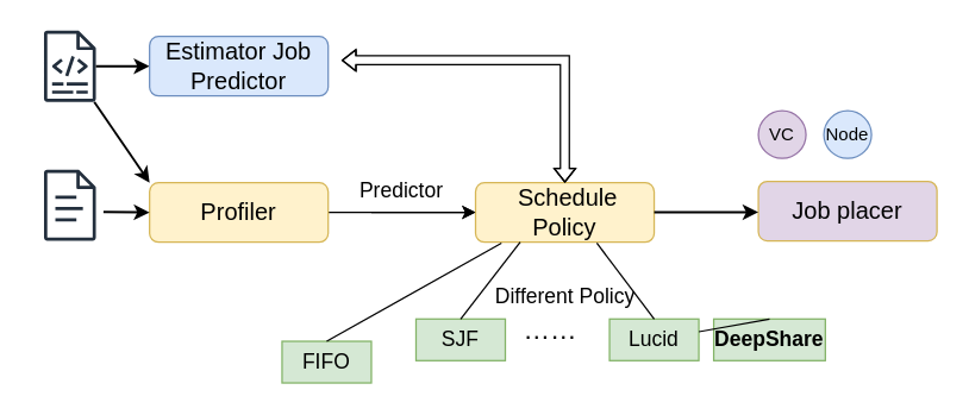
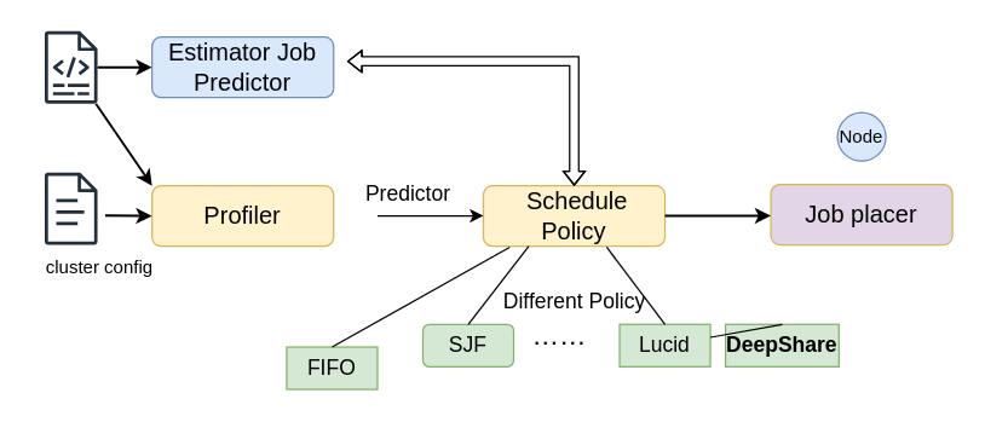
- <mxCell id="28" value="VC" style="ellipse;whiteSpace=wrap;html=1;aspect=fixed;fillColor=#e1d5e7;strokeColor=#9673a6;" parent="1" vertex="1"><mxGeometry x="509" y="74" width="32" height="32" as="geometry" /></mxCell>
- <mxCell id="8" value="" style="edgeStyle=orthogonalEdgeStyle;rounded=0;orthogonalLoop=1;jettySize=auto;html=1;fontFamily=Helvetica;fontSize=12;fontColor=default;" parent="1" source="9" target="11" edge="1"><mxGeometry relative="1" as="geometry" /></mxCell>
+ <mxCell id="4" value="cluster config" style="text;html=1;align=center;verticalAlign=middle;resizable=0;points=[];autosize=1;strokeColor=none;fillColor=none;fontFamily=Helvetica;fontSize=12;fontColor=default;" parent="1" vertex="1"><mxGeometry x="20" y="162.31" width="90" height="30" as="geometry" /></mxCell>
- <mxCell id="21" value="&lt;font style=&quot;font-size: 14px;&quot;&gt;SJF&lt;/font&gt;" style="rounded=0;whiteSpace=wrap;html=1;fillColor=#d5e8d4;strokeColor=#82b366;" parent="1" vertex="1"><mxGeometry x="279" y="214" width="60" height="28" as="geometry" /></mxCell>
+ <mxCell id="21" value="&lt;font style=&quot;font-size: 14px;&quot;&gt;SJF&lt;/font&gt;" style="whiteSpace=wrap;html=1;fillColor=#d5e8d4;strokeColor=#82b366;rounded=1;" parent="1" vertex="1"><mxGeometry x="279" y="214" width="60" height="28" as="geometry" /></mxCell>
